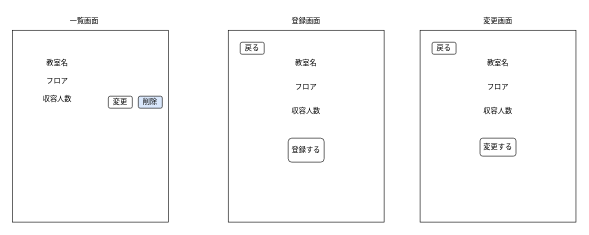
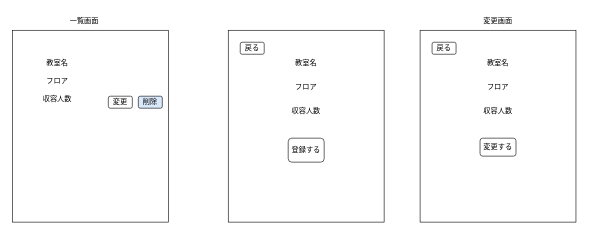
- <mxCell id="10" value="登録画面" style="text;html=1;strokeColor=none;fillColor=none;align=center;verticalAlign=middle;whiteSpace=wrap;rounded=0;" parent="1" vertex="1"><mxGeometry x="430" y="20" width="160" height="30" as="geometry" /></mxCell>
